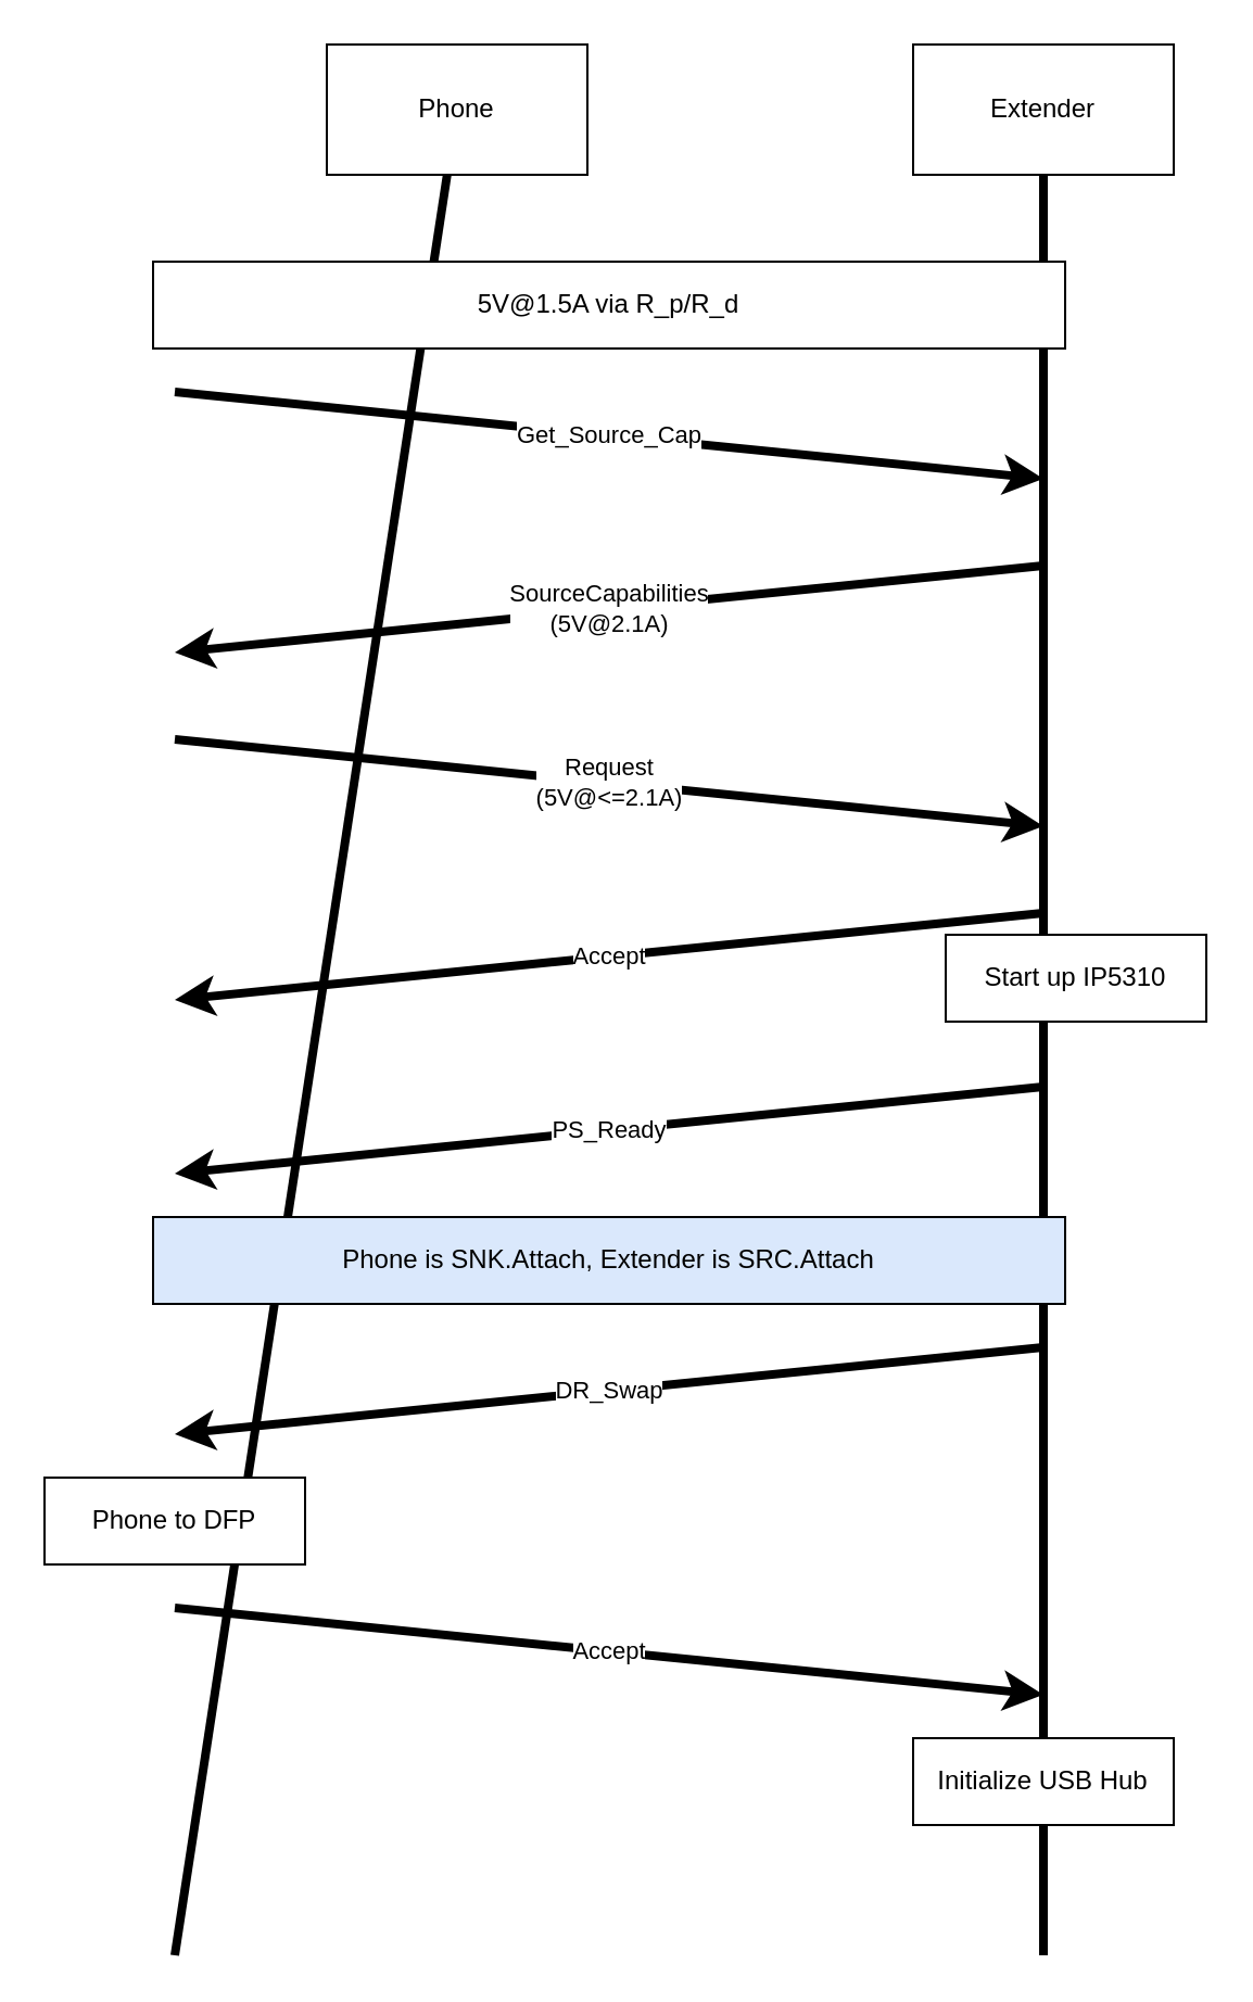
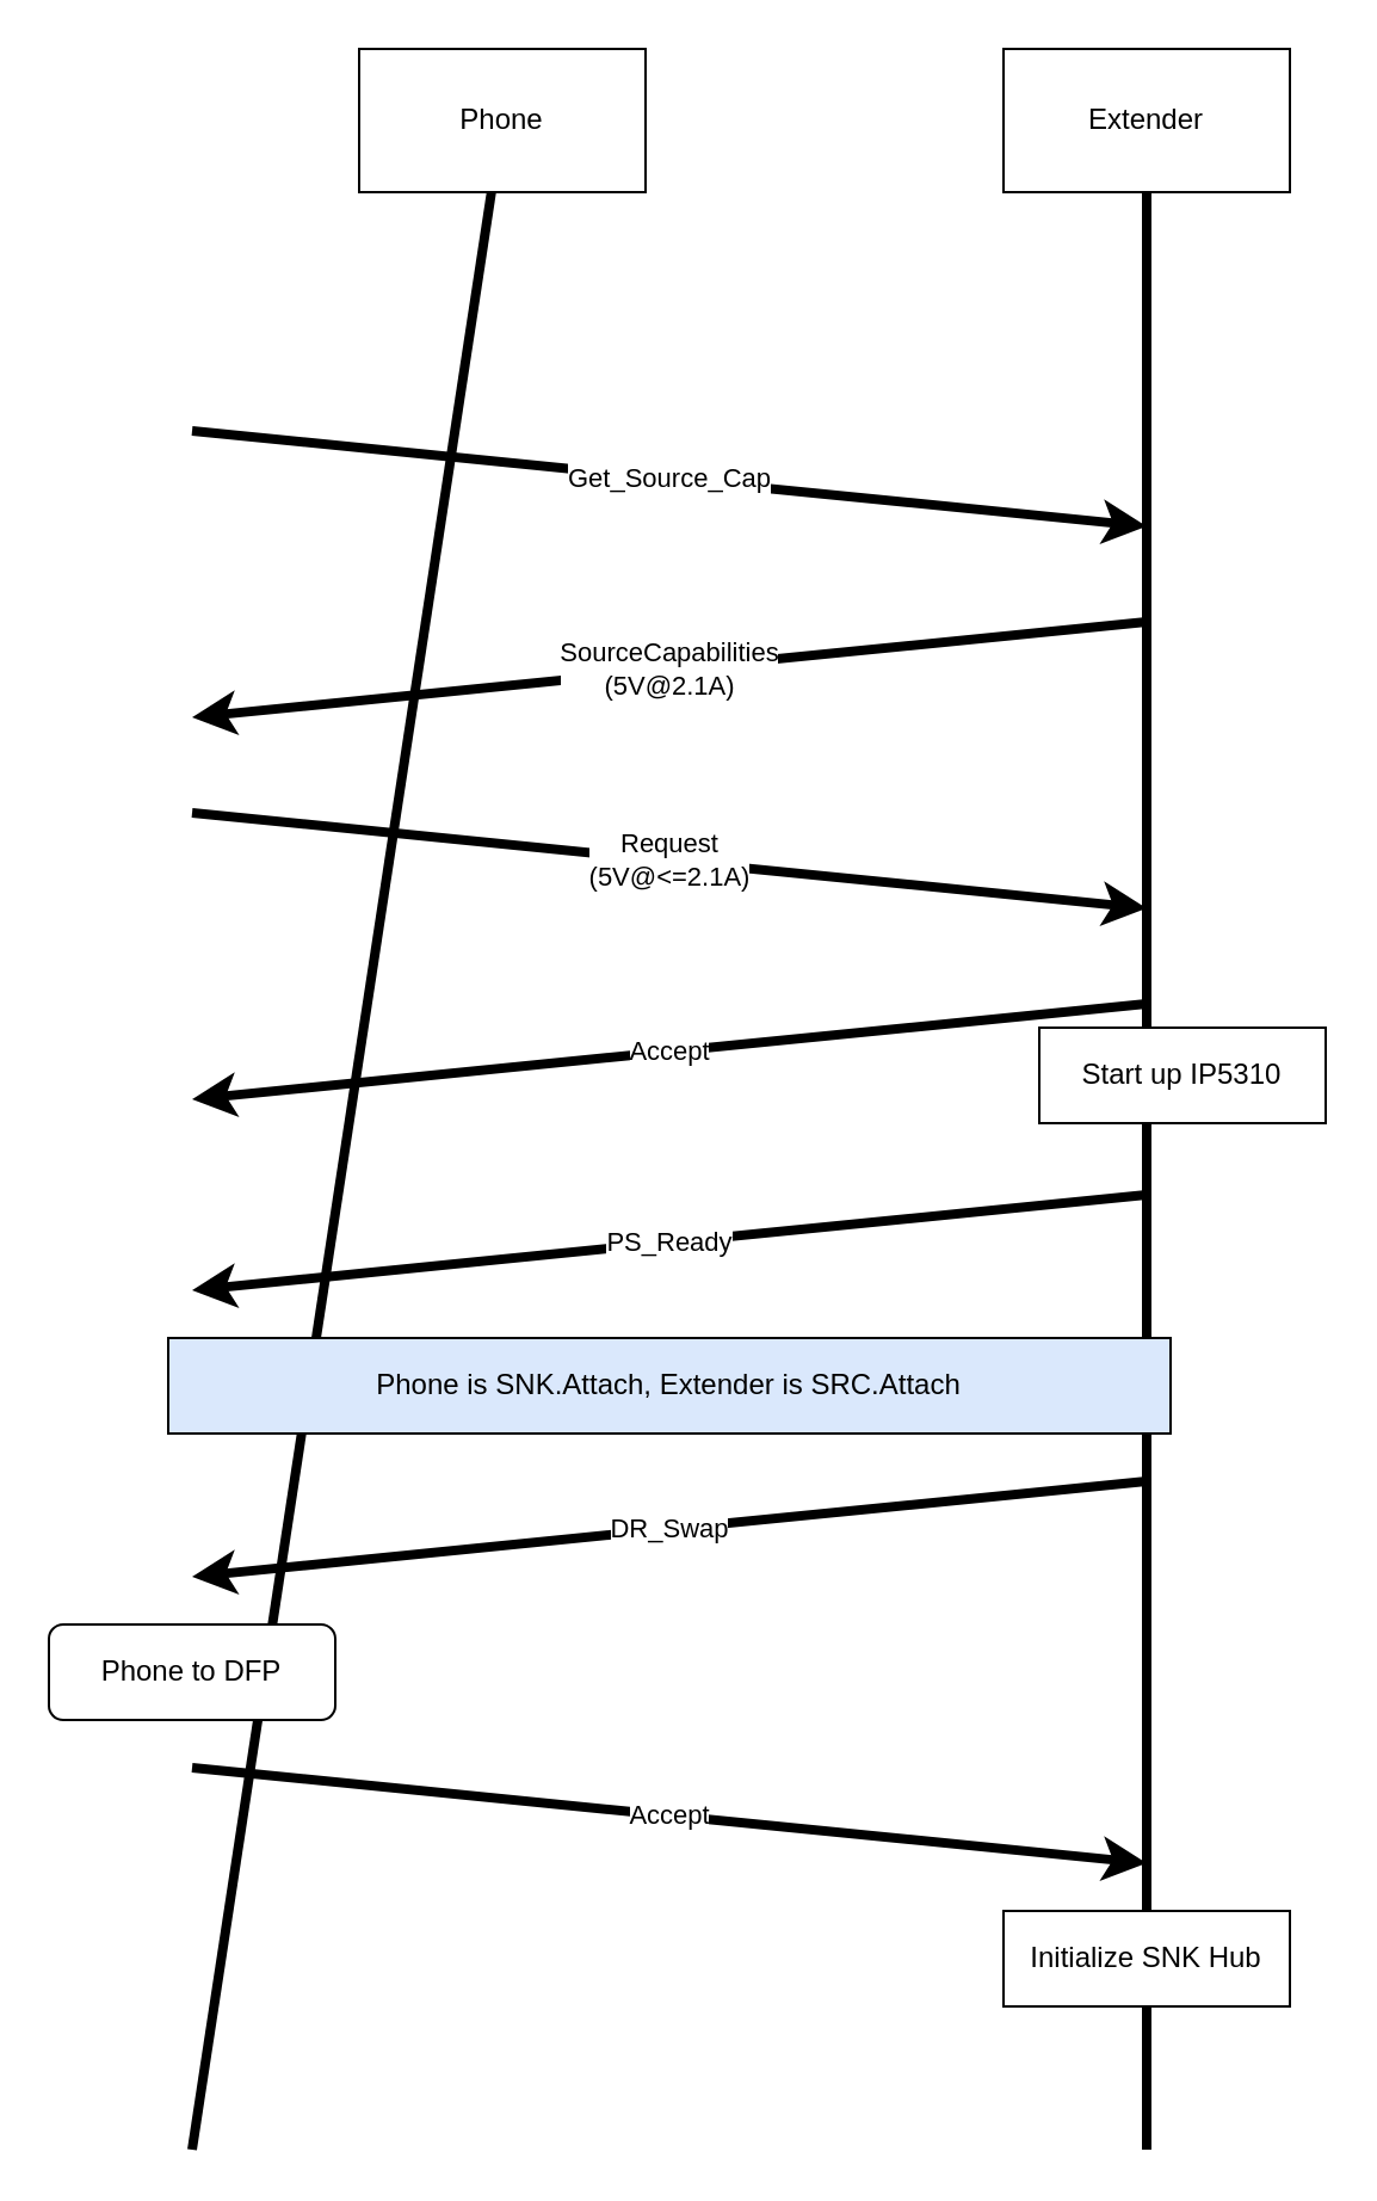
- <mxCell id="13" value="&lt;span style=&quot;font-weight: normal;&quot;&gt;5V@1.5A via R_p/R_d&lt;/span&gt;" style="rounded=0;whiteSpace=wrap;html=1;fontStyle=1" vertex="1" parent="1"><mxGeometry x="70" y="120" width="420" height="40" as="geometry" /></mxCell>
- <mxCell id="16" value="Phone to DFP" style="rounded=0;whiteSpace=wrap;html=1;" vertex="1" parent="1"><mxGeometry x="20" y="680" width="120" height="40" as="geometry" /></mxCell>
+ <mxCell id="16" value="Phone to DFP" style="whiteSpace=wrap;html=1;rounded=1;" vertex="1" parent="1"><mxGeometry x="20" y="680" width="120" height="40" as="geometry" /></mxCell>
- <mxCell id="17" value="Initialize USB Hub" style="rounded=0;whiteSpace=wrap;html=1;" vertex="1" parent="1"><mxGeometry x="420" y="800" width="120" height="40" as="geometry" /></mxCell>
+ <mxCell id="17" value="Initialize SNK Hub" style="rounded=0;whiteSpace=wrap;html=1;" vertex="1" parent="1"><mxGeometry x="420" y="800" width="120" height="40" as="geometry" /></mxCell>
